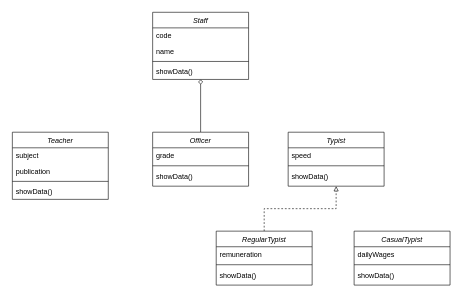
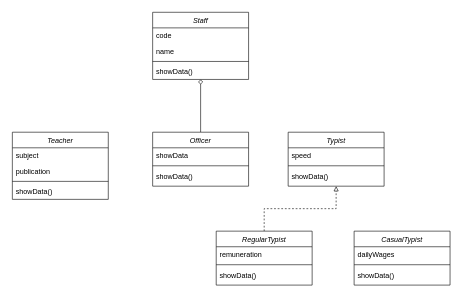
- <mxCell id="23" value="grade" style="text;align=left;verticalAlign=top;spacingLeft=4;spacingRight=4;overflow=hidden;rotatable=0;points=[[0,0.5],[1,0.5]];portConstraint=eastwest;" vertex="1" parent="22"><mxGeometry y="26" width="160" height="26" as="geometry" /></mxCell>
+ <mxCell id="23" value="showData" style="text;align=left;verticalAlign=top;spacingLeft=4;spacingRight=4;overflow=hidden;rotatable=0;points=[[0,0.5],[1,0.5]];portConstraint=eastwest;" vertex="1" parent="22"><mxGeometry y="26" width="160" height="26" as="geometry" /></mxCell>
